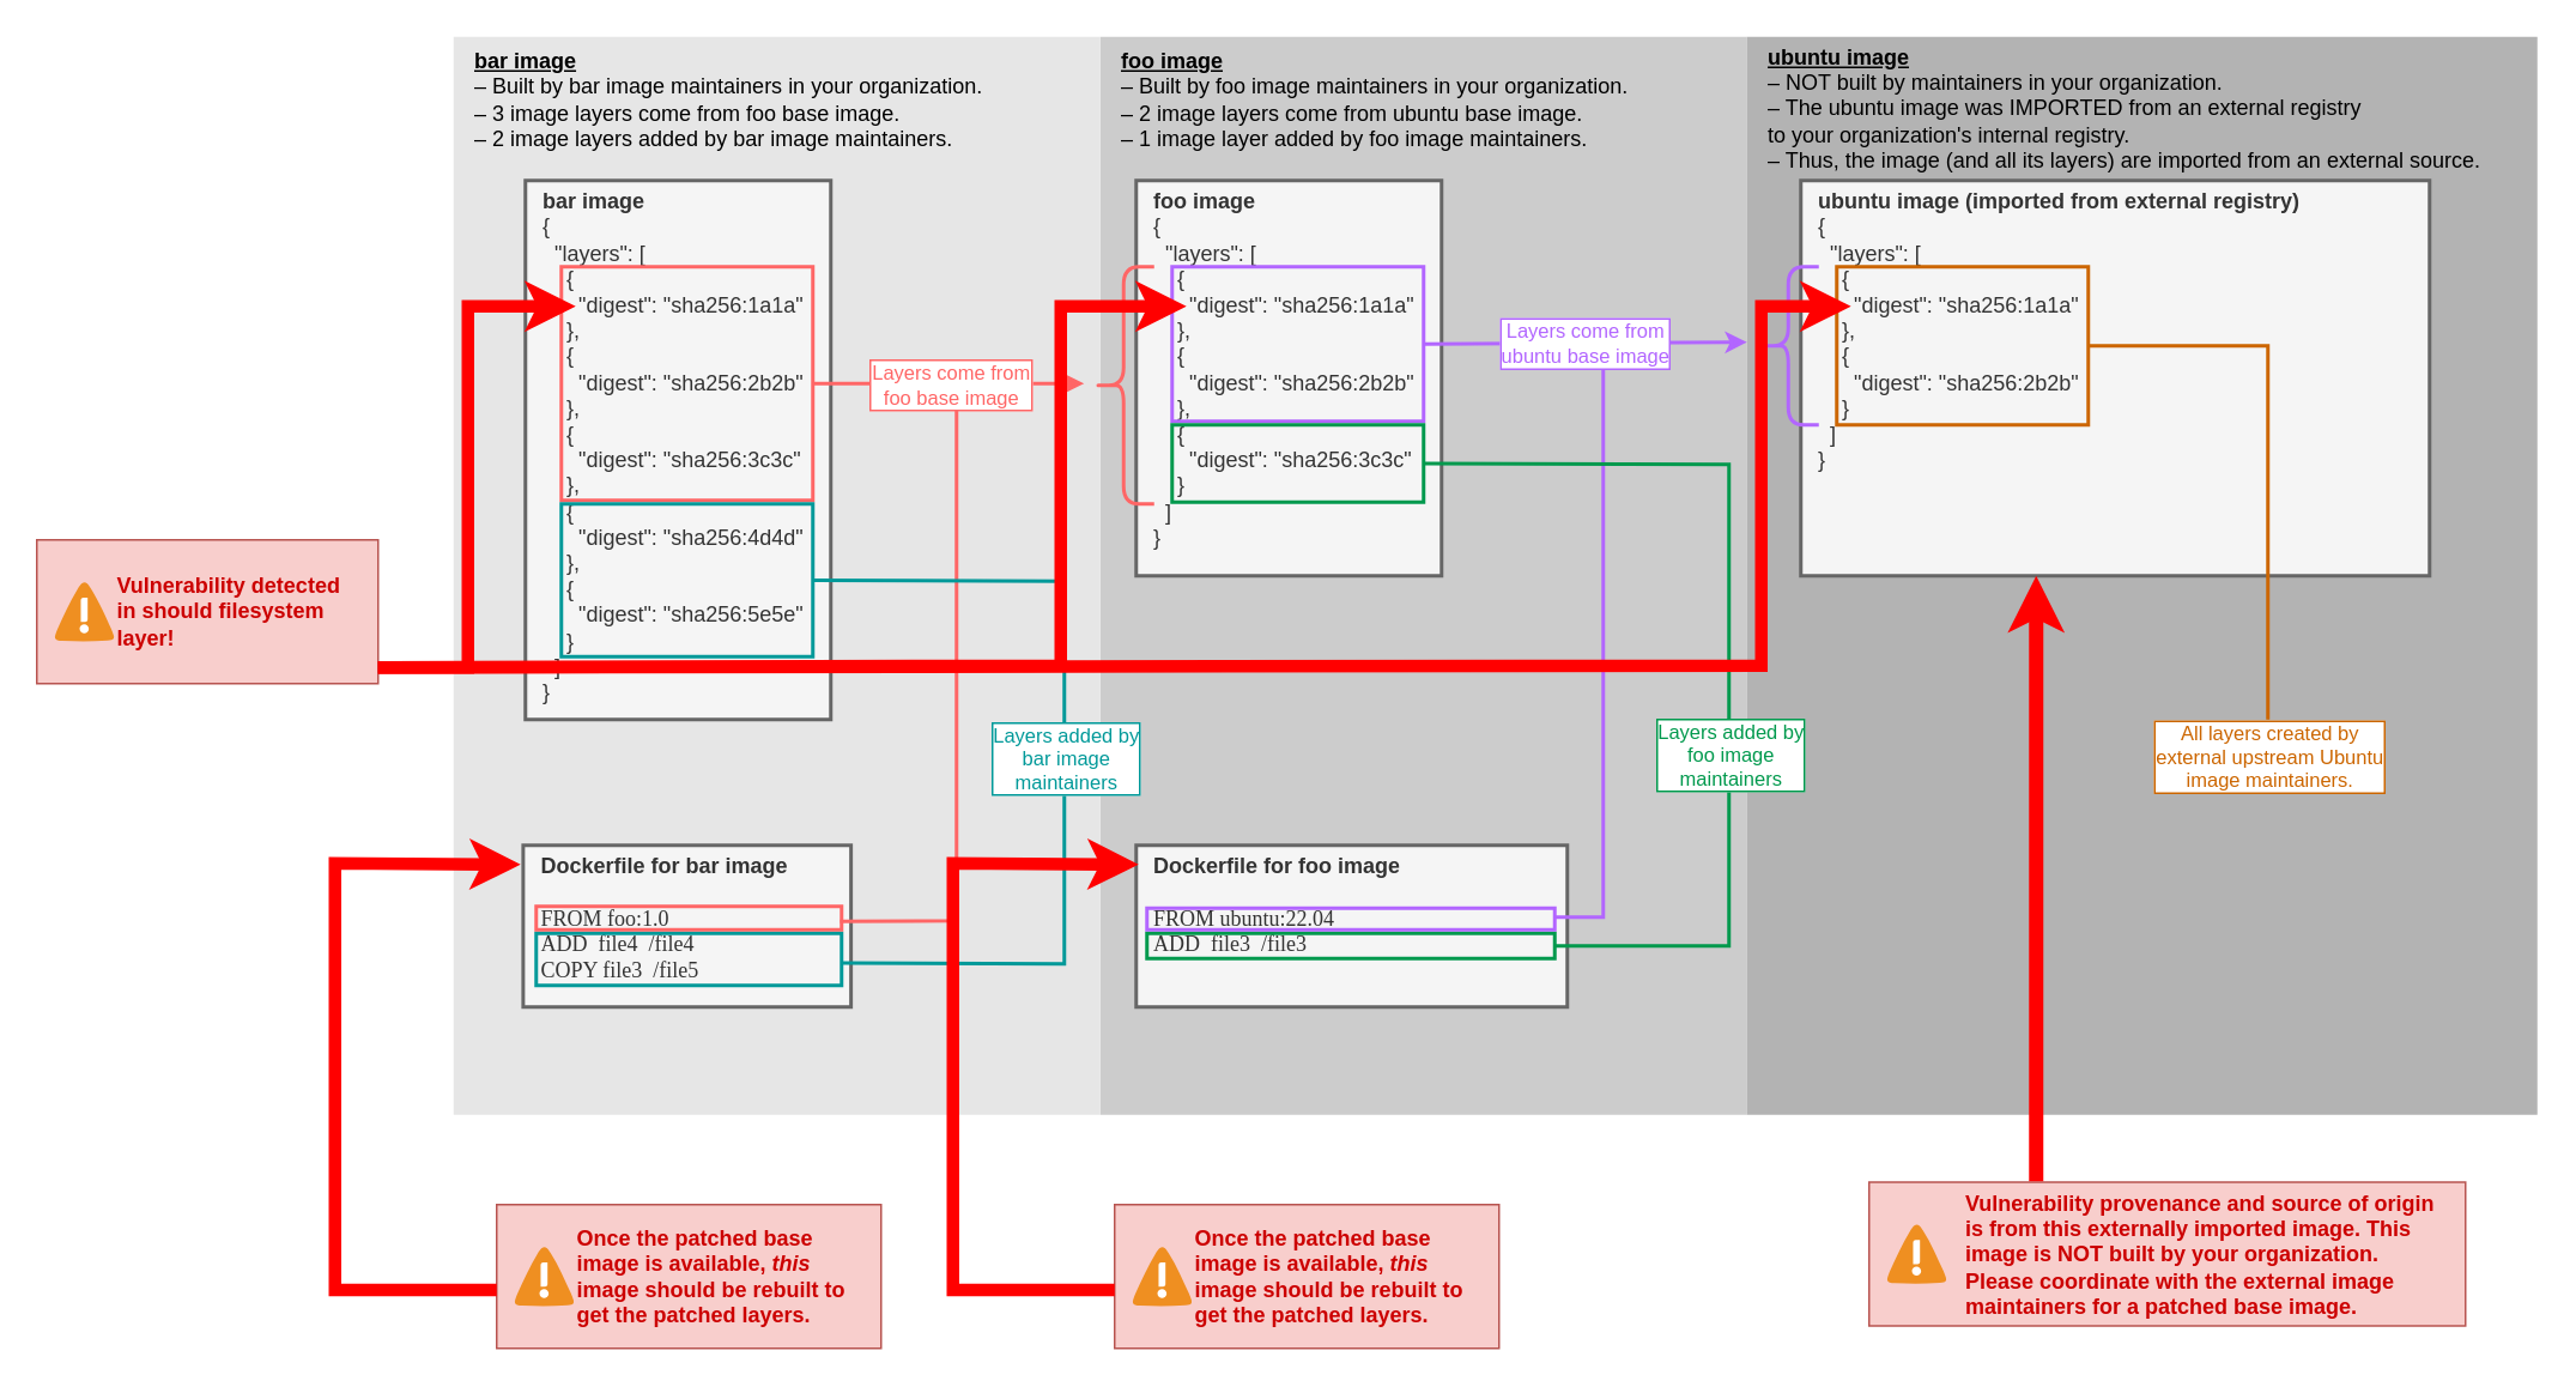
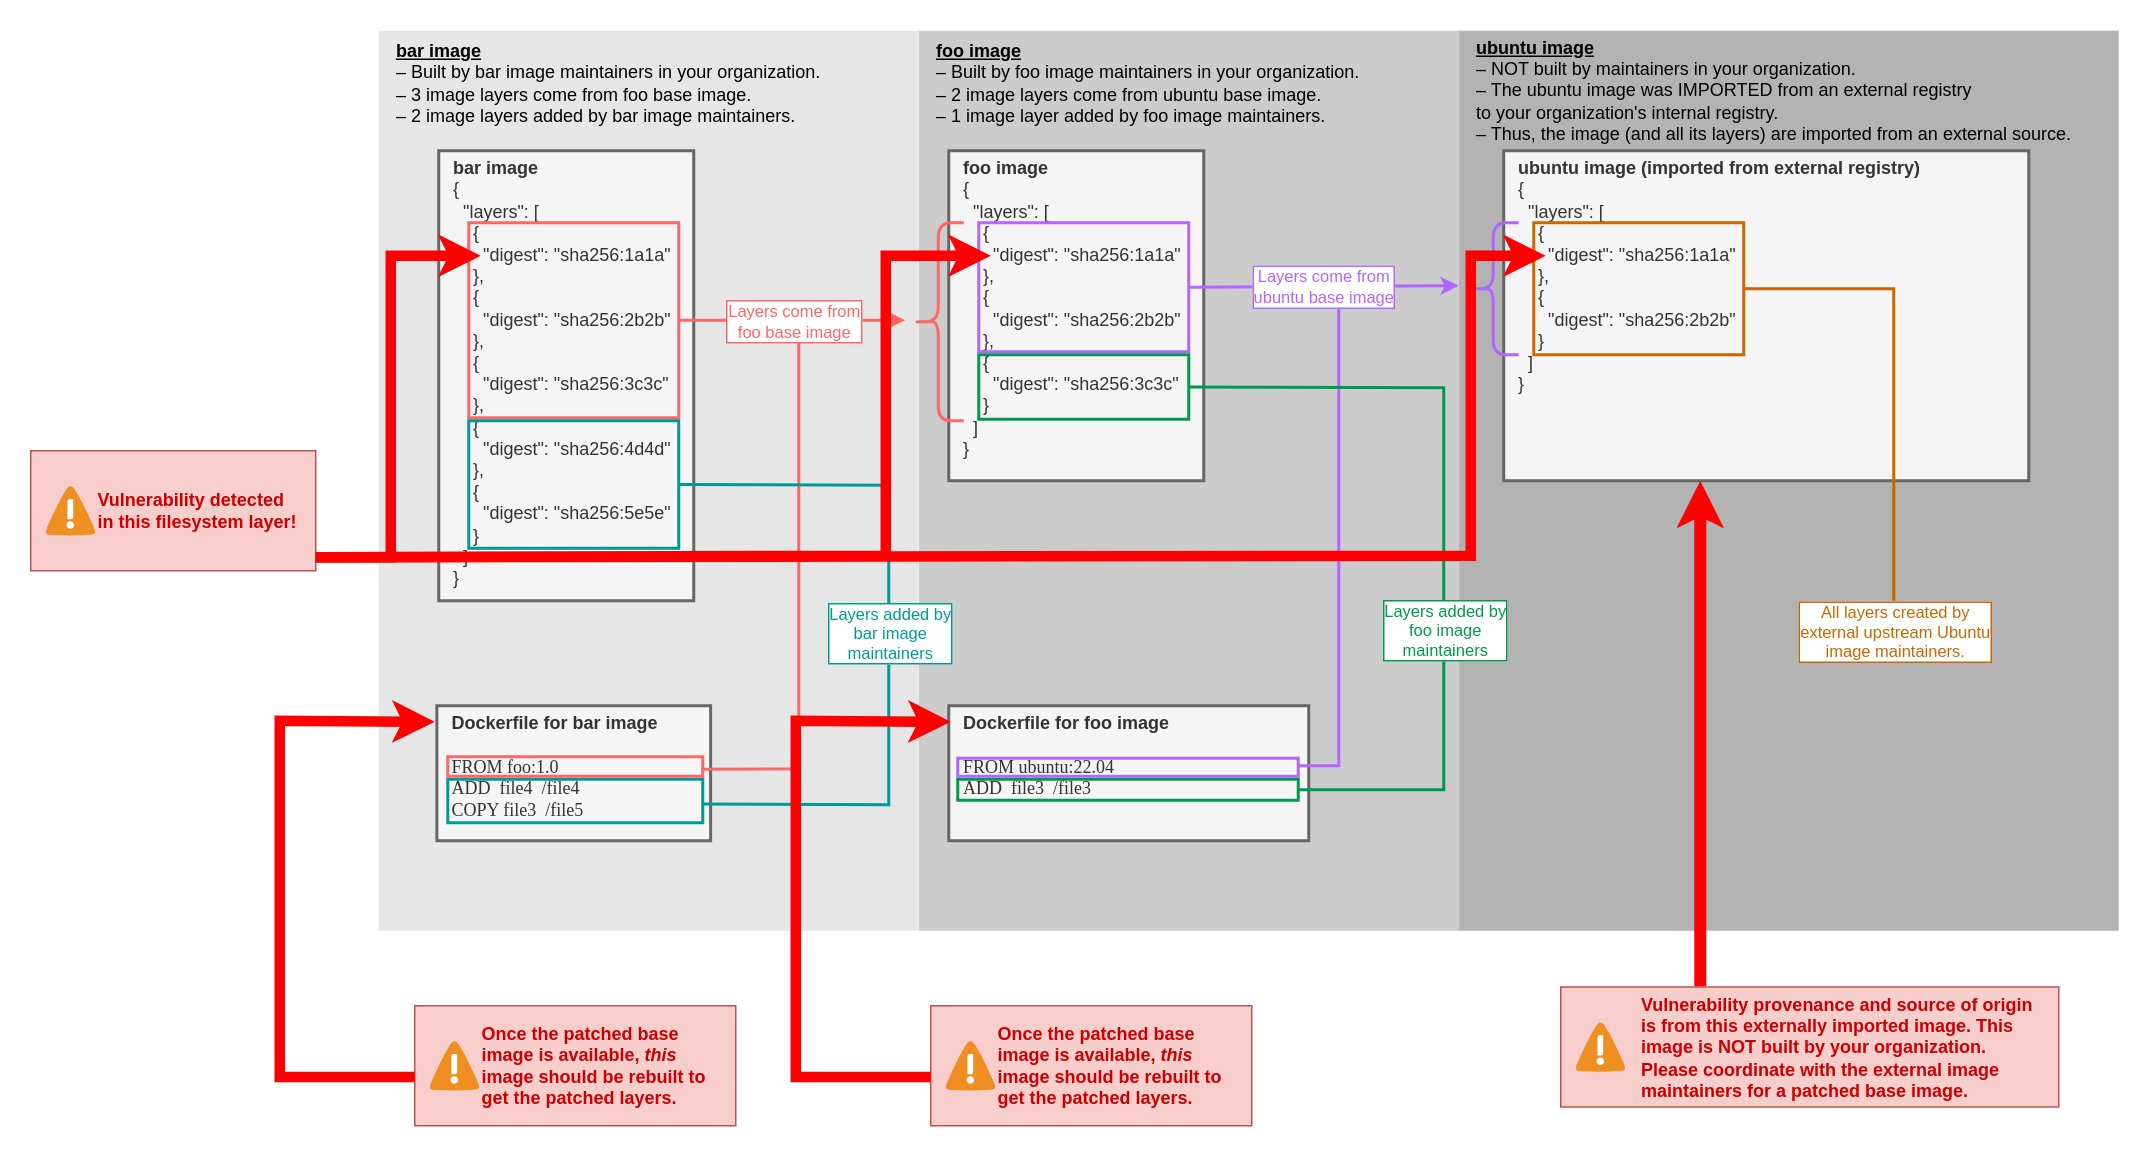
- <mxCell id="38" value="&lt;b&gt;Vulnerability detected in should filesystem layer!&lt;/b&gt;" style="text;html=1;strokeColor=none;fillColor=none;align=left;verticalAlign=middle;whiteSpace=wrap;rounded=0;fontColor=#CC0000;" vertex="1" parent="1"><mxGeometry x="63.2" y="315" width="136.8" height="50" as="geometry" /></mxCell>
+ <mxCell id="38" value="&lt;b&gt;Vulnerability detected in this filesystem layer!&lt;/b&gt;" style="text;html=1;strokeColor=none;fillColor=none;align=left;verticalAlign=middle;whiteSpace=wrap;rounded=0;fontColor=#CC0000;" vertex="1" parent="1"><mxGeometry x="63.2" y="315" width="136.8" height="50" as="geometry" /></mxCell>
